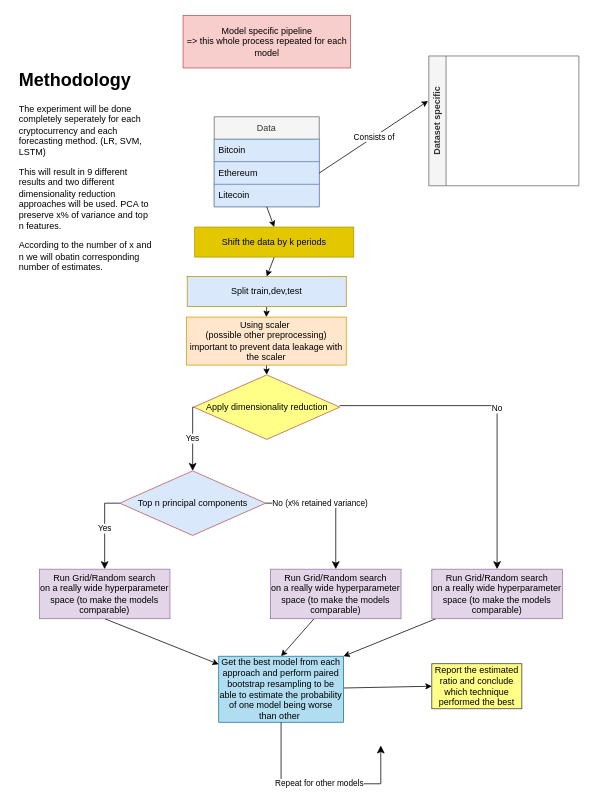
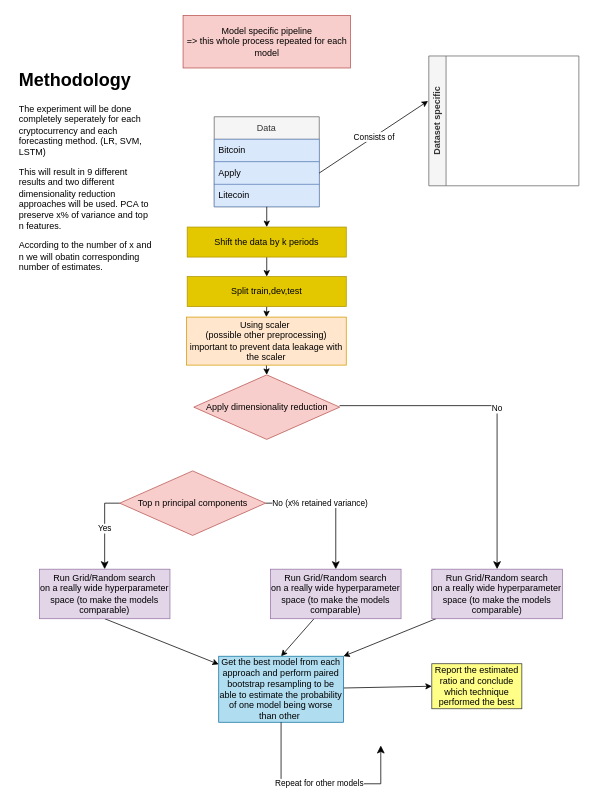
- <mxCell id="4" value="Ethereum&lt;span style=&quot;white-space: pre;&quot;&gt;&#09;&lt;/span&gt;" style="text;strokeColor=#6c8ebf;fillColor=#dae8fc;align=left;verticalAlign=middle;spacingLeft=4;spacingRight=4;overflow=hidden;points=[[0,0.5],[1,0.5]];portConstraint=eastwest;rotatable=0;whiteSpace=wrap;html=1;" parent="2" vertex="1"><mxGeometry y="60" width="140" height="30" as="geometry" /></mxCell>
+ <mxCell id="4" value="Apply&lt;span style=&quot;white-space: pre;&quot;&gt;&#09;&lt;/span&gt;" style="text;strokeColor=#6c8ebf;fillColor=#dae8fc;align=left;verticalAlign=middle;spacingLeft=4;spacingRight=4;overflow=hidden;points=[[0,0.5],[1,0.5]];portConstraint=eastwest;rotatable=0;whiteSpace=wrap;html=1;" parent="2" vertex="1"><mxGeometry y="60" width="140" height="30" as="geometry" /></mxCell>
- <mxCell id="12" value="Shift the data by k periods" style="rounded=0;whiteSpace=wrap;html=1;fillColor=#e3c800;fontColor=#000000;strokeColor=#B09500;" parent="1" vertex="1"><mxGeometry x="259" y="302" width="212" height="40" as="geometry" /></mxCell>
+ <mxCell id="12" value="Shift the data by k periods" style="rounded=0;whiteSpace=wrap;html=1;fillColor=#e3c800;fontColor=#000000;strokeColor=#B09500;" parent="1" vertex="1"><mxGeometry x="249" y="302" width="212" height="40" as="geometry" /></mxCell>
- <mxCell id="10" value="Split train,dev,test" style="rounded=0;whiteSpace=wrap;html=1;fillColor=#dae8fc;fontColor=#000000;strokeColor=#B09500;" parent="1" vertex="1"><mxGeometry x="249" y="368" width="212" height="40" as="geometry" /></mxCell>
+ <mxCell id="10" value="Split train,dev,test" style="rounded=0;whiteSpace=wrap;html=1;fillColor=#e3c800;fontColor=#000000;strokeColor=#B09500;" parent="1" vertex="1"><mxGeometry x="249" y="368" width="212" height="40" as="geometry" /></mxCell>
- <mxCell id="16" value="Apply dimensionality reduction" style="rhombus;whiteSpace=wrap;html=1;fillColor=#ffff88;strokeColor=#b85450;" parent="1" vertex="1"><mxGeometry x="257.75" y="499" width="194.5" height="86" as="geometry" /></mxCell>
+ <mxCell id="16" value="Apply dimensionality reduction" style="rhombus;whiteSpace=wrap;html=1;fillColor=#f8cecc;strokeColor=#b85450;" parent="1" vertex="1"><mxGeometry x="257.75" y="499" width="194.5" height="86" as="geometry" /></mxCell>
- <mxCell id="17" value="Yes" style="edgeStyle=segmentEdgeStyle;endArrow=classic;html=1;curved=0;rounded=0;endSize=8;startSize=8;exitX=0;exitY=0.5;exitDx=0;exitDy=0;entryX=0.5;entryY=0;entryDx=0;entryDy=0;" parent="1" source="16" target="19" edge="1"><mxGeometry width="50" height="50" relative="1" as="geometry"><mxPoint x="144" y="528" as="sourcePoint" /><mxPoint x="160" y="626" as="targetPoint" /></mxGeometry></mxCell>
- <mxCell id="19" value="Top n principal components" style="rhombus;whiteSpace=wrap;html=1;fillColor=#dae8fc;strokeColor=#b85450;" parent="1" vertex="1"><mxGeometry x="159" y="627" width="194.5" height="86" as="geometry" /></mxCell>
+ <mxCell id="19" value="Top n principal components" style="rhombus;whiteSpace=wrap;html=1;fillColor=#f8cecc;strokeColor=#b85450;" parent="1" vertex="1"><mxGeometry x="159" y="627" width="194.5" height="86" as="geometry" /></mxCell>
